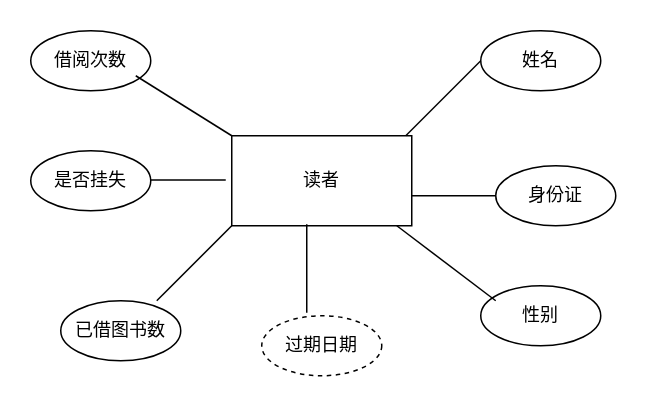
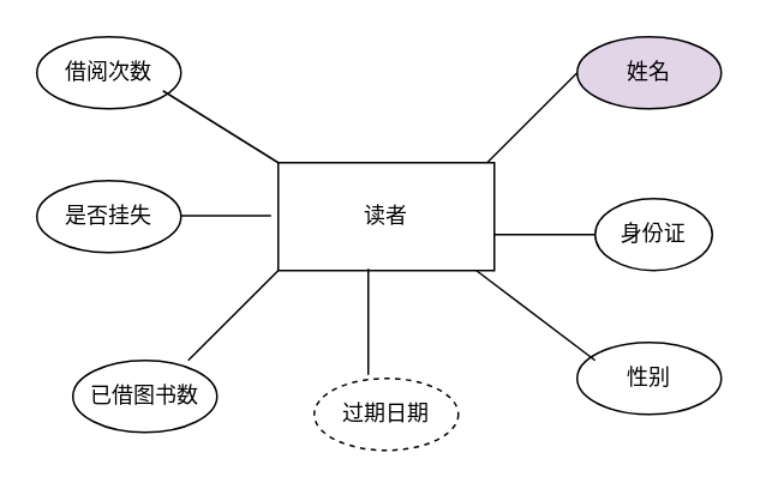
- <mxCell id="3" value="姓名" style="ellipse;whiteSpace=wrap;html=1;" vertex="1" parent="1"><mxGeometry x="320" y="20" width="80" height="40" as="geometry" /></mxCell>
+ <mxCell id="3" value="姓名" style="ellipse;whiteSpace=wrap;html=1;fillColor=#e1d5e7;" vertex="1" parent="1"><mxGeometry x="320" y="20" width="80" height="40" as="geometry" /></mxCell>
- <mxCell id="4" value="身份证" style="ellipse;whiteSpace=wrap;html=1;" vertex="1" parent="1"><mxGeometry x="330" y="110" width="80" height="40" as="geometry" /></mxCell>
+ <mxCell id="4" value="身份证" style="ellipse;whiteSpace=wrap;html=1;" vertex="1" parent="1"><mxGeometry x="330" y="110" width="65" height="40" as="geometry" /></mxCell>
